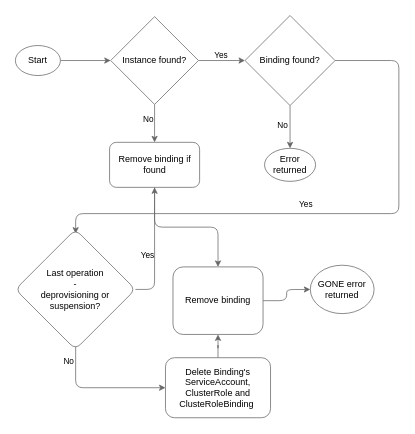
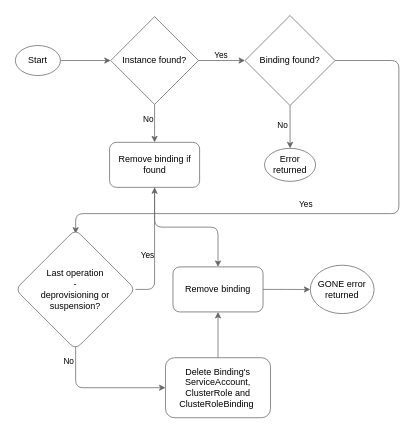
- <mxCell id="19" value="Remove binding" style="whiteSpace=wrap;html=1;fillColor=#ffffff;fontColor=#000000;strokeColor=#666666;rounded=1;" parent="1" vertex="1"><mxGeometry x="230" y="355" width="120" height="90" as="geometry" /></mxCell>
+ <mxCell id="19" value="Remove binding" style="whiteSpace=wrap;html=1;fillColor=#ffffff;fontColor=#000000;strokeColor=#666666;rounded=1;" parent="1" vertex="1"><mxGeometry x="230" y="355" width="120" height="60" as="geometry" /></mxCell>
